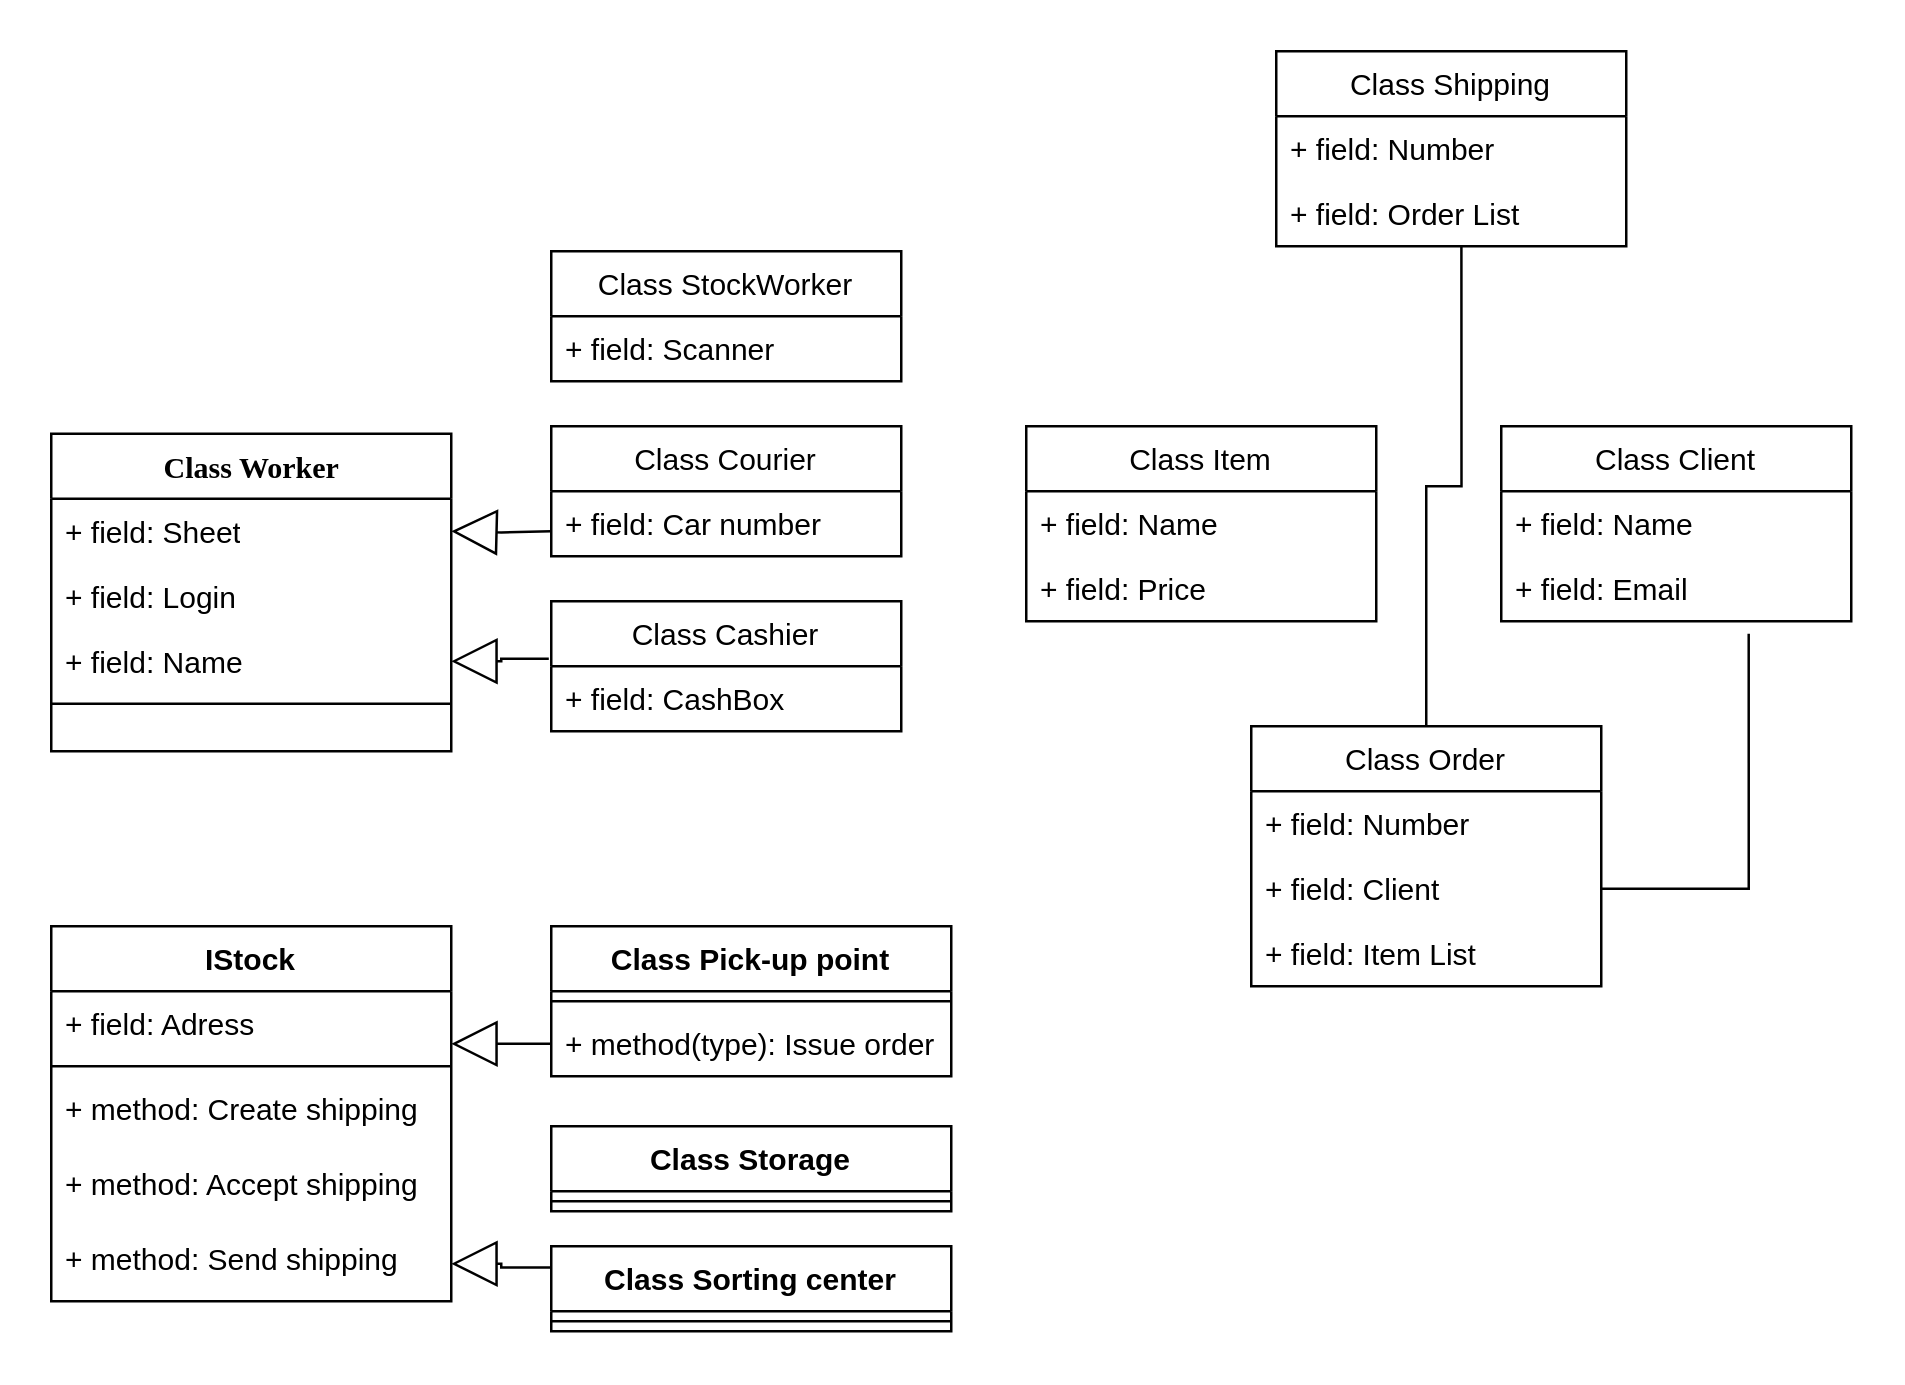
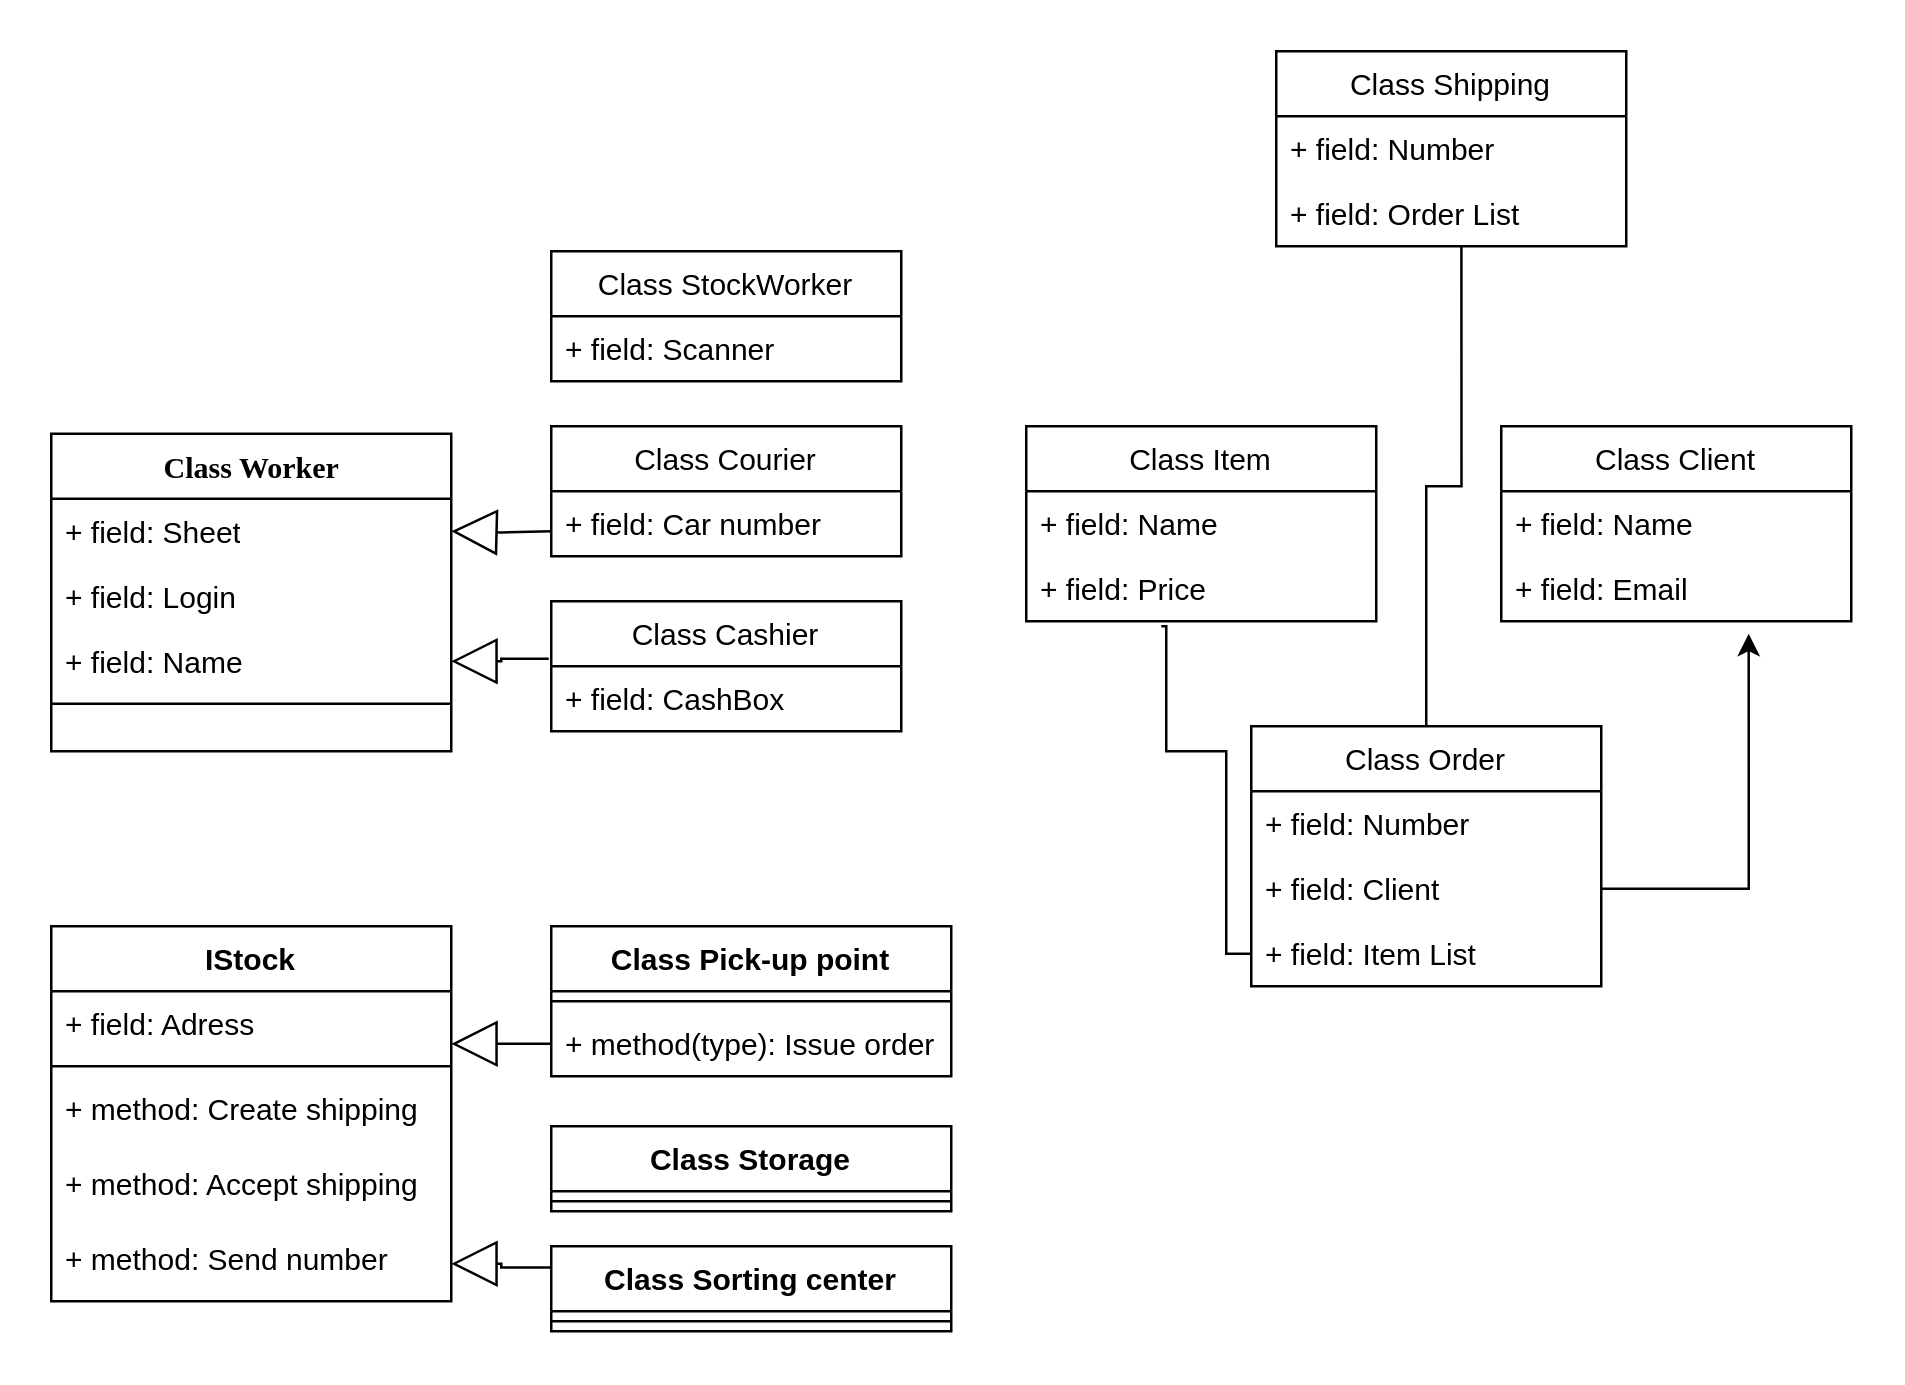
- <mxCell id="41" value="" style="endArrow=none;html=1;edgeStyle=orthogonalEdgeStyle;rounded=0;exitX=1;exitY=0.5;exitDx=0;exitDy=0;entryX=0.707;entryY=1.192;entryDx=0;entryDy=0;entryPerimeter=0;" edge="1" parent="1" source="36" target="33"><mxGeometry relative="1" as="geometry"><mxPoint x="570" y="300" as="sourcePoint" /><mxPoint x="730" y="300" as="targetPoint" /><Array as="points"><mxPoint x="699" y="355" /></Array></mxGeometry></mxCell>
+ <mxCell id="41" value="" style="endArrow=classic;html=1;edgeStyle=orthogonalEdgeStyle;rounded=0;exitX=1;exitY=0.5;exitDx=0;exitDy=0;entryX=0.707;entryY=1.192;entryDx=0;entryDy=0;entryPerimeter=0;" edge="1" parent="1" source="36" target="33"><mxGeometry relative="1" as="geometry"><mxPoint x="570" y="300" as="sourcePoint" /><mxPoint x="730" y="300" as="targetPoint" /><Array as="points"><mxPoint x="699" y="355" /></Array></mxGeometry></mxCell>
+ <mxCell id="40" value="" style="endArrow=none;html=1;edgeStyle=orthogonalEdgeStyle;rounded=0;exitX=0;exitY=0.5;exitDx=0;exitDy=0;entryX=0.386;entryY=1.077;entryDx=0;entryDy=0;entryPerimeter=0;" edge="1" parent="1" source="37" target="30"><mxGeometry relative="1" as="geometry"><mxPoint x="570" y="300" as="sourcePoint" /><mxPoint x="440" y="280" as="targetPoint" /><Array as="points"><mxPoint x="490" y="381" /><mxPoint x="490" y="300" /><mxPoint x="466" y="300" /><mxPoint x="466" y="250" /></Array></mxGeometry></mxCell>
- <mxCell id="18" value="+ method: Send shipping" style="text;strokeColor=none;fillColor=none;align=left;verticalAlign=top;spacingLeft=4;spacingRight=4;overflow=hidden;rotatable=0;points=[[0,0.5],[1,0.5]];portConstraint=eastwest;" parent="13" vertex="1"><mxGeometry y="120" width="160" height="30" as="geometry" /></mxCell>
+ <mxCell id="18" value="+ method: Send number" style="text;strokeColor=none;fillColor=none;align=left;verticalAlign=top;spacingLeft=4;spacingRight=4;overflow=hidden;rotatable=0;points=[[0,0.5],[1,0.5]];portConstraint=eastwest;" parent="13" vertex="1"><mxGeometry y="120" width="160" height="30" as="geometry" /></mxCell>
